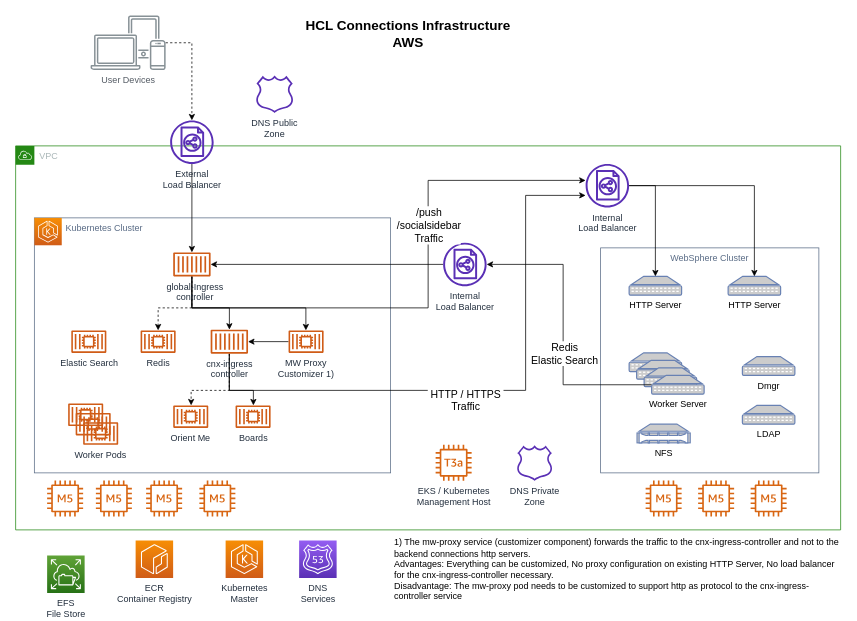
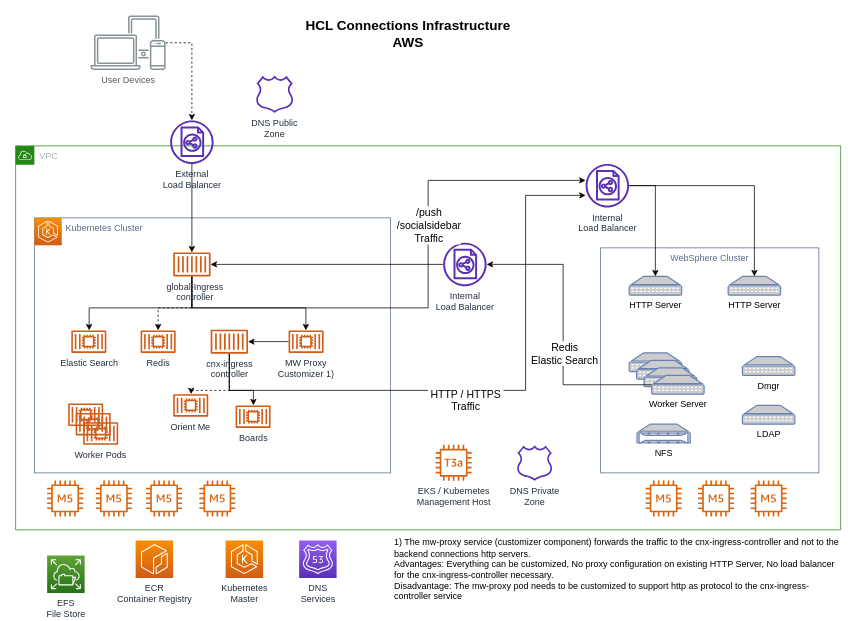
+ <mxCell id="22" style="edgeStyle=orthogonalEdgeStyle;rounded=0;orthogonalLoop=1;jettySize=auto;html=1;fontSize=14;fontColor=#000000;" parent="1" source="28" target="54" edge="1"><mxGeometry relative="1" as="geometry"><Array as="points"><mxPoint x="255" y="410" /><mxPoint x="118" y="410" /></Array></mxGeometry></mxCell>
- <mxCell id="24" style="edgeStyle=orthogonalEdgeStyle;rounded=0;orthogonalLoop=1;jettySize=auto;html=1;fontSize=14;fontColor=#000000;" parent="1" source="28" target="33" edge="1"><mxGeometry relative="1" as="geometry"><Array as="points"><mxPoint x="255" y="410" /><mxPoint x="305" y="410" /></Array></mxGeometry></mxCell>
- <mxCell id="52" value="Orient Me" style="outlineConnect=0;fontColor=#232F3E;gradientColor=none;fillColor=#D05C17;strokeColor=none;dashed=0;verticalLabelPosition=bottom;verticalAlign=top;align=center;html=1;fontSize=12;fontStyle=0;aspect=fixed;pointerEvents=1;shape=mxgraph.aws4.container_2;" parent="1" vertex="1"><mxGeometry x="230.08" y="540" width="46.8" height="30" as="geometry" /></mxCell>
+ <mxCell id="52" value="Orient Me" style="outlineConnect=0;fontColor=#232F3E;gradientColor=none;fillColor=#D05C17;strokeColor=none;dashed=0;verticalLabelPosition=bottom;verticalAlign=top;align=center;html=1;fontSize=12;fontStyle=0;aspect=fixed;pointerEvents=1;shape=mxgraph.aws4.container_2;" parent="1" vertex="1"><mxGeometry x="230.08" y="525" width="46.8" height="30" as="geometry" /></mxCell>
